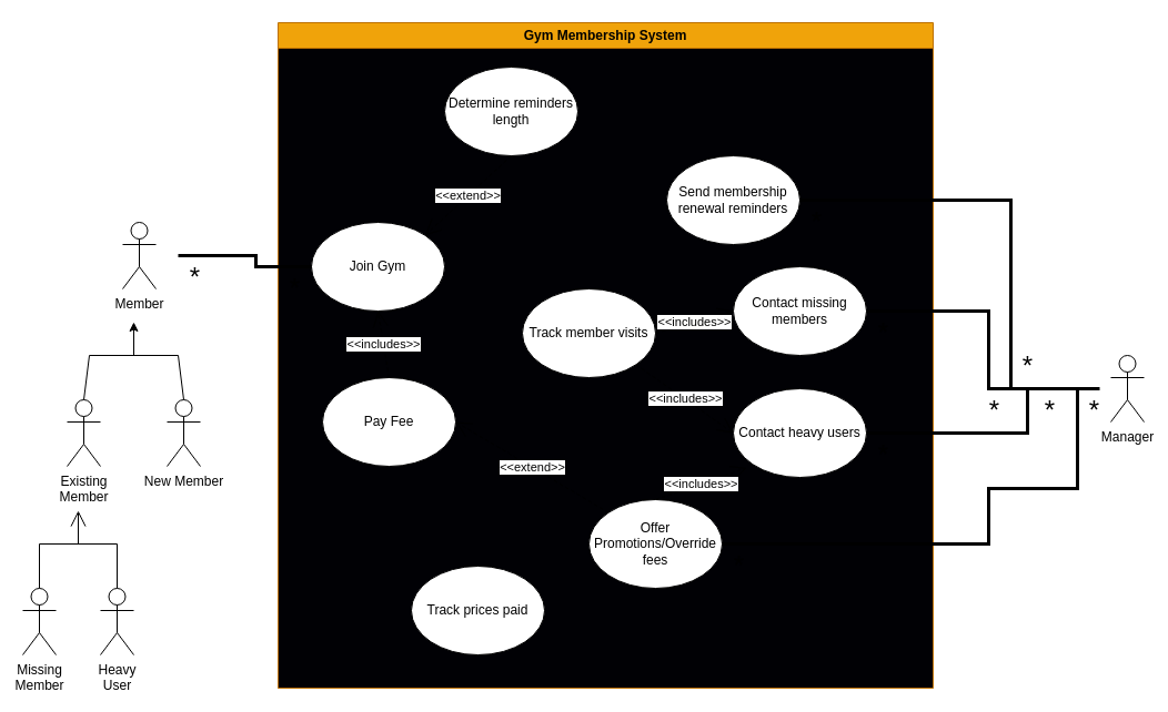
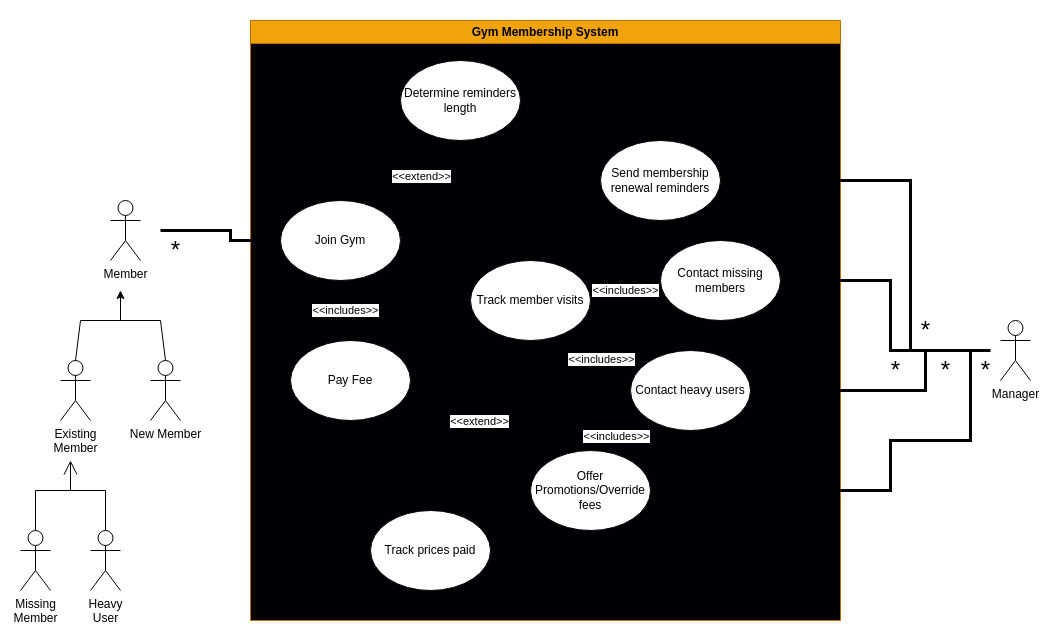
- <mxCell id="10" value="Contact heavy users" style="ellipse;whiteSpace=wrap;html=1;" parent="2" vertex="1"><mxGeometry x="410" y="330" width="120" height="80" as="geometry" /></mxCell>
+ <mxCell id="10" value="Contact heavy users" style="ellipse;whiteSpace=wrap;html=1;" parent="2" vertex="1"><mxGeometry x="380" y="330" width="120" height="80" as="geometry" /></mxCell>
